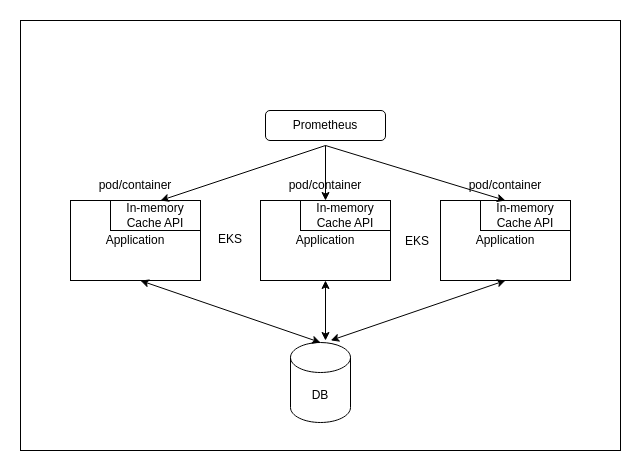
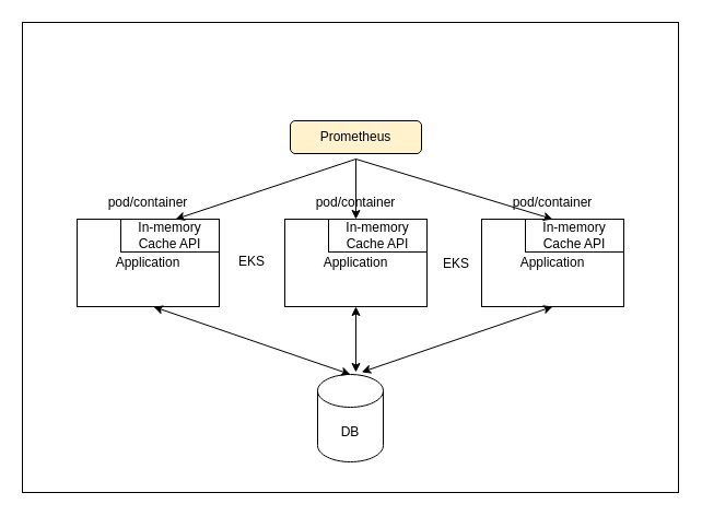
- <mxCell id="19" value="Prometheus" style="rounded=1;whiteSpace=wrap;html=1;" vertex="1" parent="1"><mxGeometry x="265" y="110" width="120" height="30" as="geometry" /></mxCell>
+ <mxCell id="19" value="Prometheus" style="rounded=1;whiteSpace=wrap;html=1;fillColor=#fff2cc;" vertex="1" parent="1"><mxGeometry x="265" y="110" width="120" height="30" as="geometry" /></mxCell>
